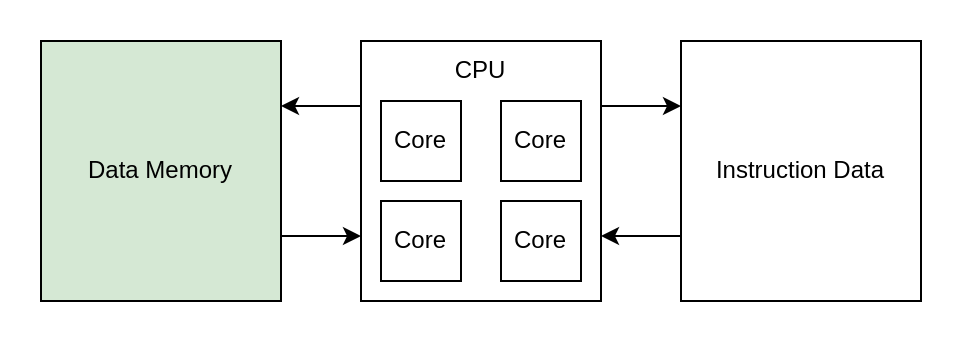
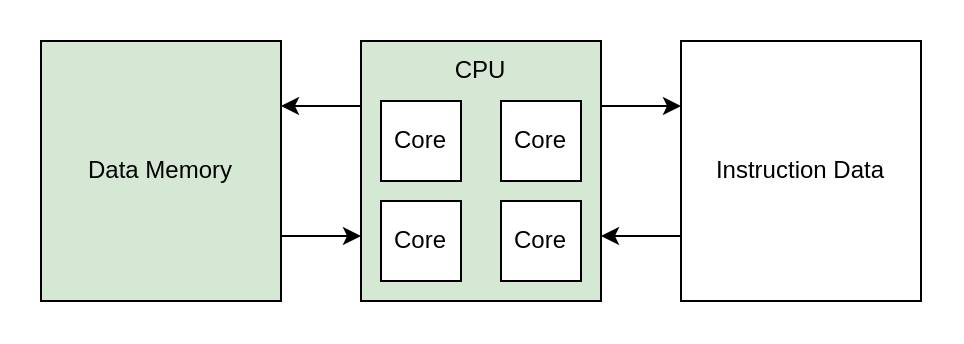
- <mxCell id="6" value="&lt;div&gt;CPU&lt;/div&gt;&lt;div&gt;&lt;br&gt;&lt;/div&gt;&lt;div&gt;&lt;br&gt;&lt;/div&gt;&lt;div&gt;&lt;br&gt;&lt;/div&gt;&lt;div&gt;&lt;br&gt;&lt;/div&gt;&lt;div&gt;&lt;br&gt;&lt;/div&gt;&lt;div&gt;&lt;br&gt;&lt;/div&gt;&lt;div&gt;&lt;br&gt;&lt;/div&gt;" style="rounded=0;whiteSpace=wrap;html=1;" vertex="1" parent="1"><mxGeometry x="180" y="20" width="120" height="130" as="geometry" /></mxCell>
+ <mxCell id="6" value="&lt;div&gt;CPU&lt;/div&gt;&lt;div&gt;&lt;br&gt;&lt;/div&gt;&lt;div&gt;&lt;br&gt;&lt;/div&gt;&lt;div&gt;&lt;br&gt;&lt;/div&gt;&lt;div&gt;&lt;br&gt;&lt;/div&gt;&lt;div&gt;&lt;br&gt;&lt;/div&gt;&lt;div&gt;&lt;br&gt;&lt;/div&gt;&lt;div&gt;&lt;br&gt;&lt;/div&gt;" style="rounded=0;whiteSpace=wrap;html=1;fillColor=#d5e8d4;" vertex="1" parent="1"><mxGeometry x="180" y="20" width="120" height="130" as="geometry" /></mxCell>
